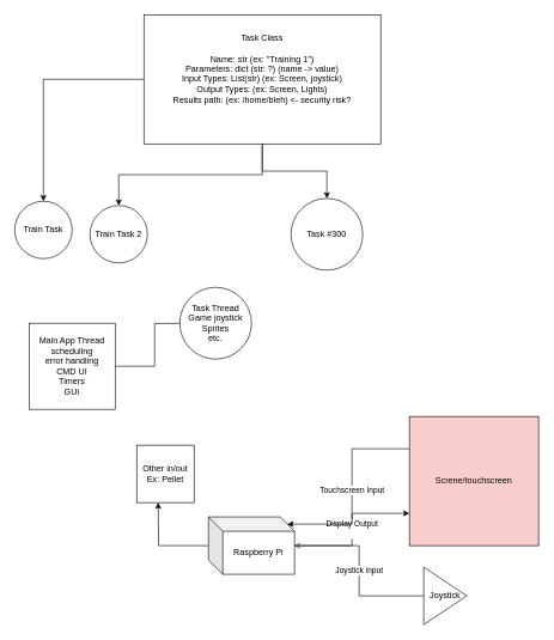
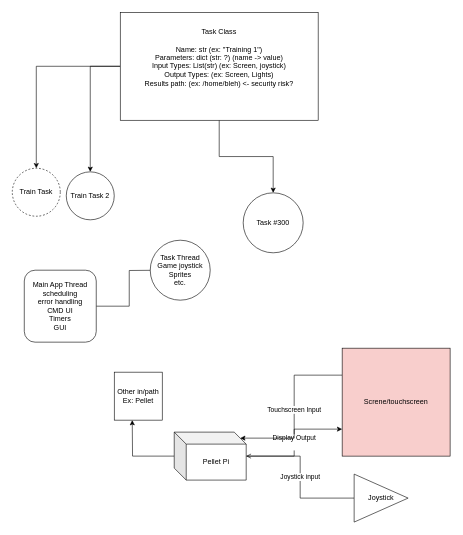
- <mxCell id="11" value="Train Task" style="ellipse;whiteSpace=wrap;html=1;aspect=fixed;" parent="1" vertex="1"><mxGeometry x="20" y="280" width="80" height="80" as="geometry" /></mxCell>
+ <mxCell id="11" value="Train Task" style="ellipse;whiteSpace=wrap;html=1;aspect=fixed;dashed=1;" parent="1" vertex="1"><mxGeometry x="20" y="280" width="80" height="80" as="geometry" /></mxCell>
- <mxCell id="12" value="Train Task 2" style="ellipse;whiteSpace=wrap;html=1;aspect=fixed;" parent="1" vertex="1"><mxGeometry x="125" y="286" width="80" height="80" as="geometry" /></mxCell>
+ <mxCell id="12" value="Train Task 2" style="ellipse;whiteSpace=wrap;html=1;aspect=fixed;" parent="1" vertex="1"><mxGeometry x="110" y="286" width="80" height="80" as="geometry" /></mxCell>
- <mxCell id="13" value="Task #300" style="ellipse;whiteSpace=wrap;html=1;aspect=fixed;" parent="1" vertex="1"><mxGeometry x="405" y="276" width="100" height="100" as="geometry" /></mxCell>
+ <mxCell id="13" value="Task #300" style="ellipse;whiteSpace=wrap;html=1;aspect=fixed;" parent="1" vertex="1"><mxGeometry x="405" y="321" width="100" height="100" as="geometry" /></mxCell>
- <mxCell id="16" value="&lt;div&gt;Main App Thread&lt;/div&gt;&lt;div&gt;scheduling&lt;/div&gt;&lt;div&gt;error handling&lt;/div&gt;&lt;div&gt;CMD UI&lt;/div&gt;&lt;div&gt;Timers&lt;br&gt;&lt;/div&gt;&lt;div&gt;GUI&lt;br&gt;&lt;/div&gt;" style="whiteSpace=wrap;html=1;aspect=fixed;" vertex="1" parent="1"><mxGeometry x="40" y="450" width="120" height="120" as="geometry" /></mxCell>
+ <mxCell id="16" value="&lt;div&gt;Main App Thread&lt;/div&gt;&lt;div&gt;scheduling&lt;/div&gt;&lt;div&gt;error handling&lt;/div&gt;&lt;div&gt;CMD UI&lt;/div&gt;&lt;div&gt;Timers&lt;br&gt;&lt;/div&gt;&lt;div&gt;GUI&lt;br&gt;&lt;/div&gt;" style="whiteSpace=wrap;html=1;aspect=fixed;rounded=1;" vertex="1" parent="1"><mxGeometry x="40" y="450" width="120" height="120" as="geometry" /></mxCell>
- <mxCell id="20" value="&lt;div&gt;Other in/out&lt;/div&gt;&lt;div&gt;Ex: Pellet&lt;br&gt;&lt;/div&gt;" style="whiteSpace=wrap;html=1;aspect=fixed;" vertex="1" parent="1"><mxGeometry x="190" y="620" width="80" height="80" as="geometry" /></mxCell>
+ <mxCell id="20" value="&lt;div&gt;Other in/path&lt;/div&gt;&lt;div&gt;Ex: Pellet&lt;br&gt;&lt;/div&gt;" style="whiteSpace=wrap;html=1;aspect=fixed;" vertex="1" parent="1"><mxGeometry x="190" y="620" width="80" height="80" as="geometry" /></mxCell>
- <mxCell id="4" value="Raspberry Pi" style="shape=cube;whiteSpace=wrap;html=1;boundedLbl=1;backgroundOutline=1;darkOpacity=0.05;darkOpacity2=0.1;" parent="1" vertex="1"><mxGeometry x="290" y="720" width="120" height="80" as="geometry" /></mxCell>
+ <mxCell id="4" value="Pellet Pi" style="shape=cube;whiteSpace=wrap;html=1;boundedLbl=1;backgroundOutline=1;darkOpacity=0.05;darkOpacity2=0.1;" parent="1" vertex="1"><mxGeometry x="290" y="720" width="120" height="80" as="geometry" /></mxCell>
- <mxCell id="19" value="Joystick" style="triangle;whiteSpace=wrap;html=1;" vertex="1" parent="1"><mxGeometry x="590" y="790" width="60" height="80" as="geometry" /></mxCell>
+ <mxCell id="19" value="Joystick" style="triangle;whiteSpace=wrap;html=1;" vertex="1" parent="1"><mxGeometry x="590" y="790" width="90" height="80" as="geometry" /></mxCell>
